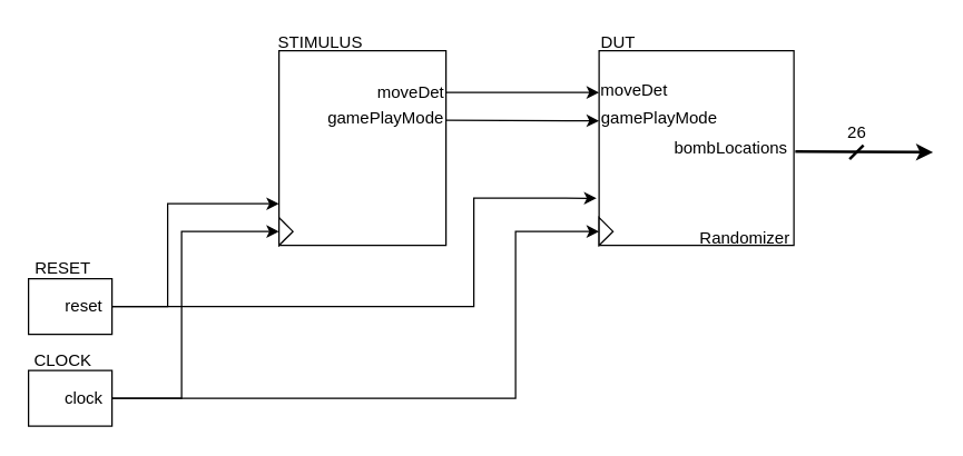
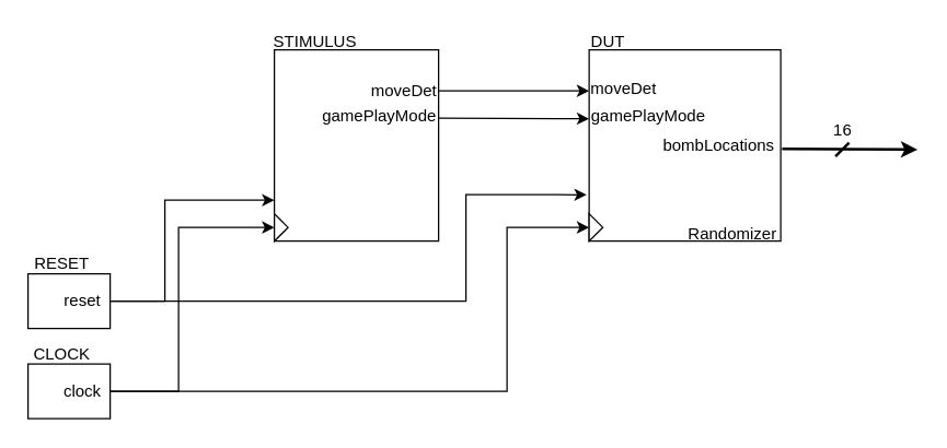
- <mxCell id="26" value="26" style="verticalLabelPosition=top;shadow=0;dashed=0;align=center;html=1;verticalAlign=bottom;shape=mxgraph.electrical.transmission.bus_width;pointerEvents=1;strokeWidth=2;labelPosition=center;" parent="1" vertex="1"><mxGeometry x="610" y="104" width="10" height="10" as="geometry" /></mxCell>
+ <mxCell id="26" value="16" style="verticalLabelPosition=top;shadow=0;dashed=0;align=center;html=1;verticalAlign=bottom;shape=mxgraph.electrical.transmission.bus_width;pointerEvents=1;strokeWidth=2;labelPosition=center;" parent="1" vertex="1"><mxGeometry x="610" y="104" width="10" height="10" as="geometry" /></mxCell>
